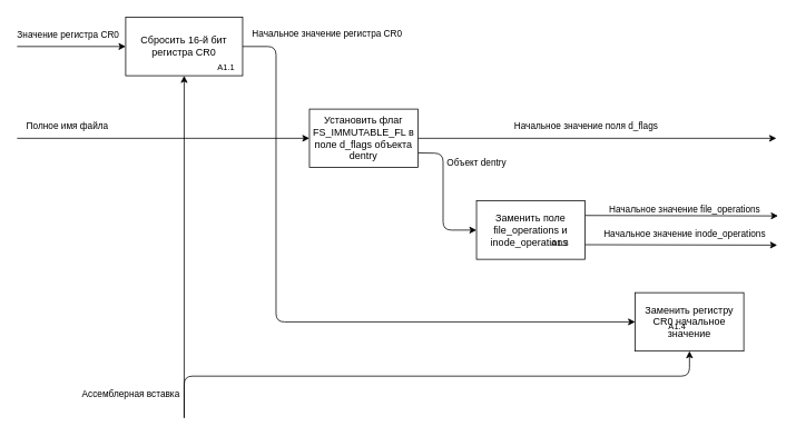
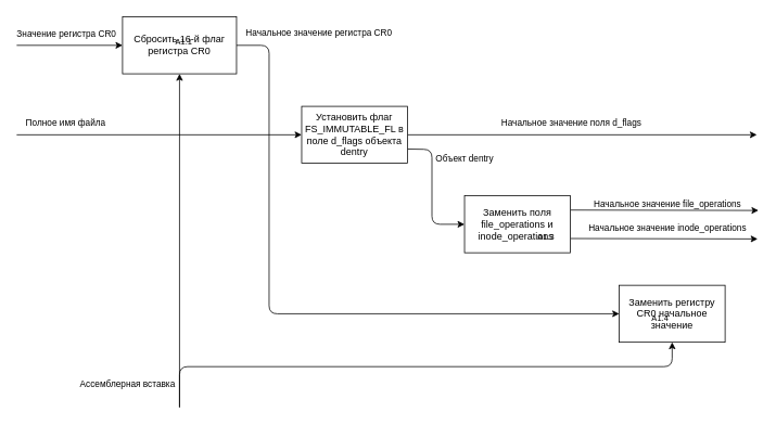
- <mxCell id="3" value="Сбросить 16-й бит регистра CR0" style="whiteSpace=wrap;html=1;" parent="1" vertex="1"><mxGeometry x="150" y="20" width="140" height="70" as="geometry" /></mxCell>
+ <mxCell id="3" value="Сбросить 16-й флаг регистра CR0" style="whiteSpace=wrap;html=1;" parent="1" vertex="1"><mxGeometry x="150" y="20" width="140" height="70" as="geometry" /></mxCell>
- <mxCell id="18" value="&lt;font style=&quot;font-size: 10px&quot;&gt;A1.1&lt;/font&gt;" style="text;html=1;resizable=0;autosize=1;align=center;verticalAlign=middle;points=[];fillColor=none;strokeColor=none;rounded=0;" vertex="1" parent="1"><mxGeometry x="250" y="70" width="40" height="20" as="geometry" /></mxCell>
+ <mxCell id="18" value="&lt;font style=&quot;font-size: 10px&quot;&gt;A1.1&lt;/font&gt;" style="text;html=1;resizable=0;autosize=1;align=center;verticalAlign=middle;points=[];fillColor=none;strokeColor=none;rounded=0;" vertex="1" parent="1"><mxGeometry x="205" y="40" width="40" height="20" as="geometry" /></mxCell>
- <mxCell id="14" value="Заменить поле file_operations и inode_operations&amp;nbsp;" style="whiteSpace=wrap;html=1;" parent="1" vertex="1"><mxGeometry x="570" y="240" width="130" height="70" as="geometry" /></mxCell>
+ <mxCell id="14" value="Заменить поля file_operations и inode_operations&amp;nbsp;" style="whiteSpace=wrap;html=1;" parent="1" vertex="1"><mxGeometry x="570" y="240" width="130" height="70" as="geometry" /></mxCell>
